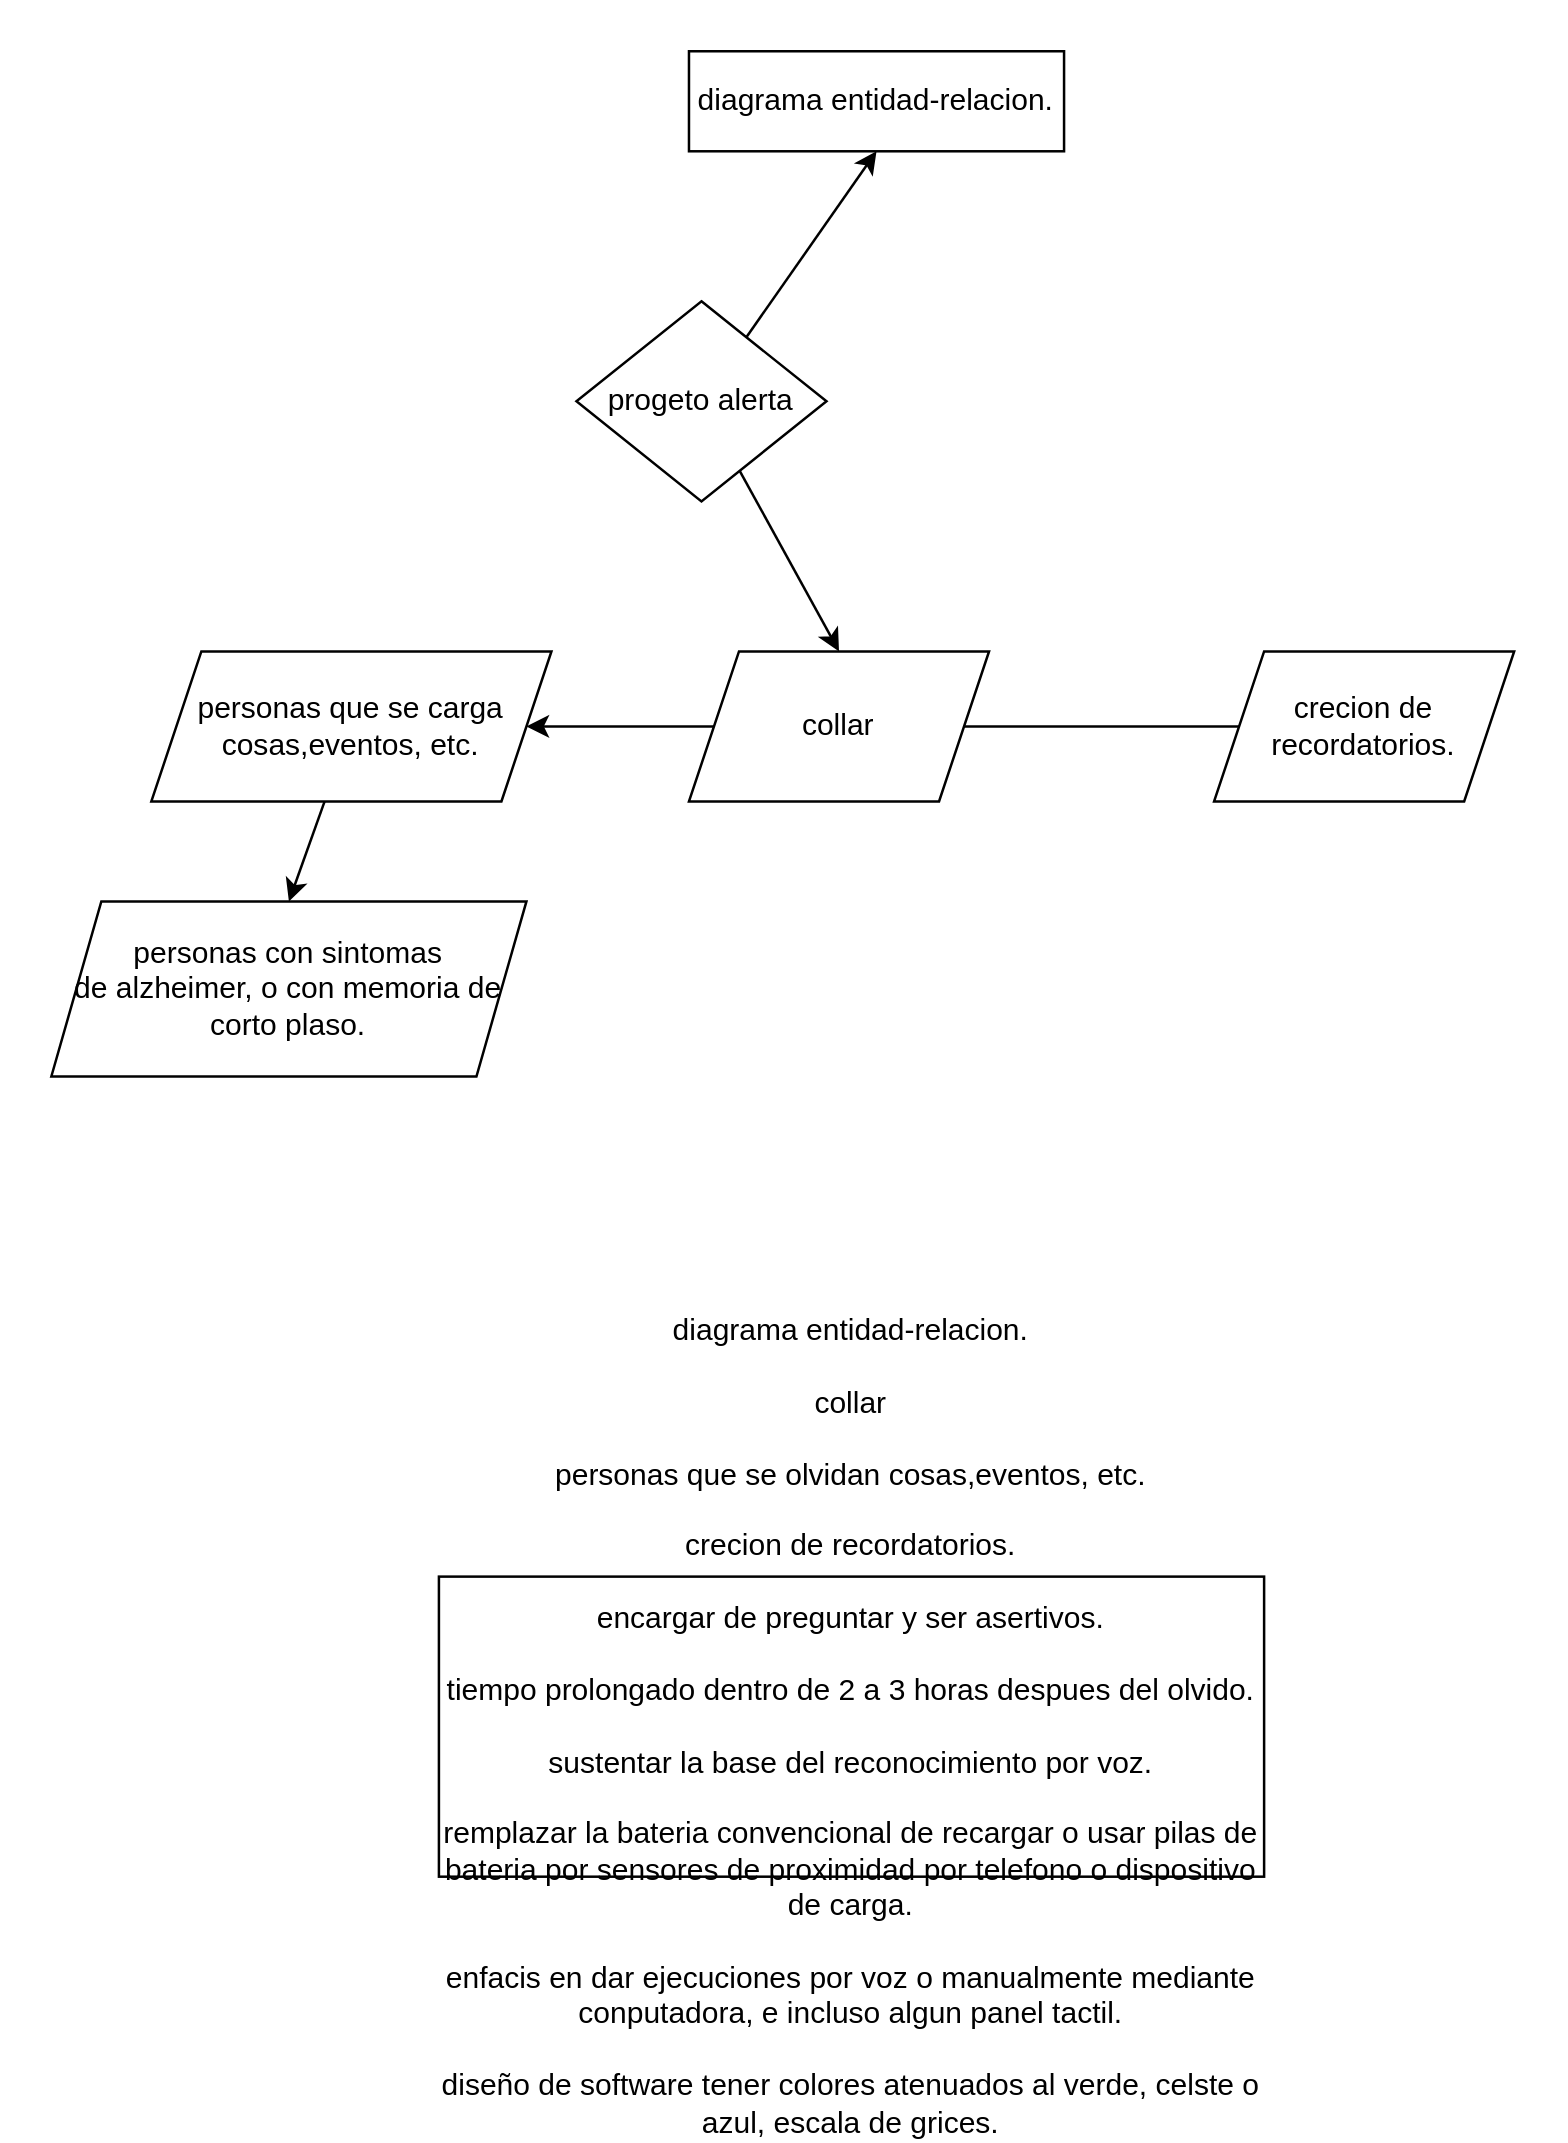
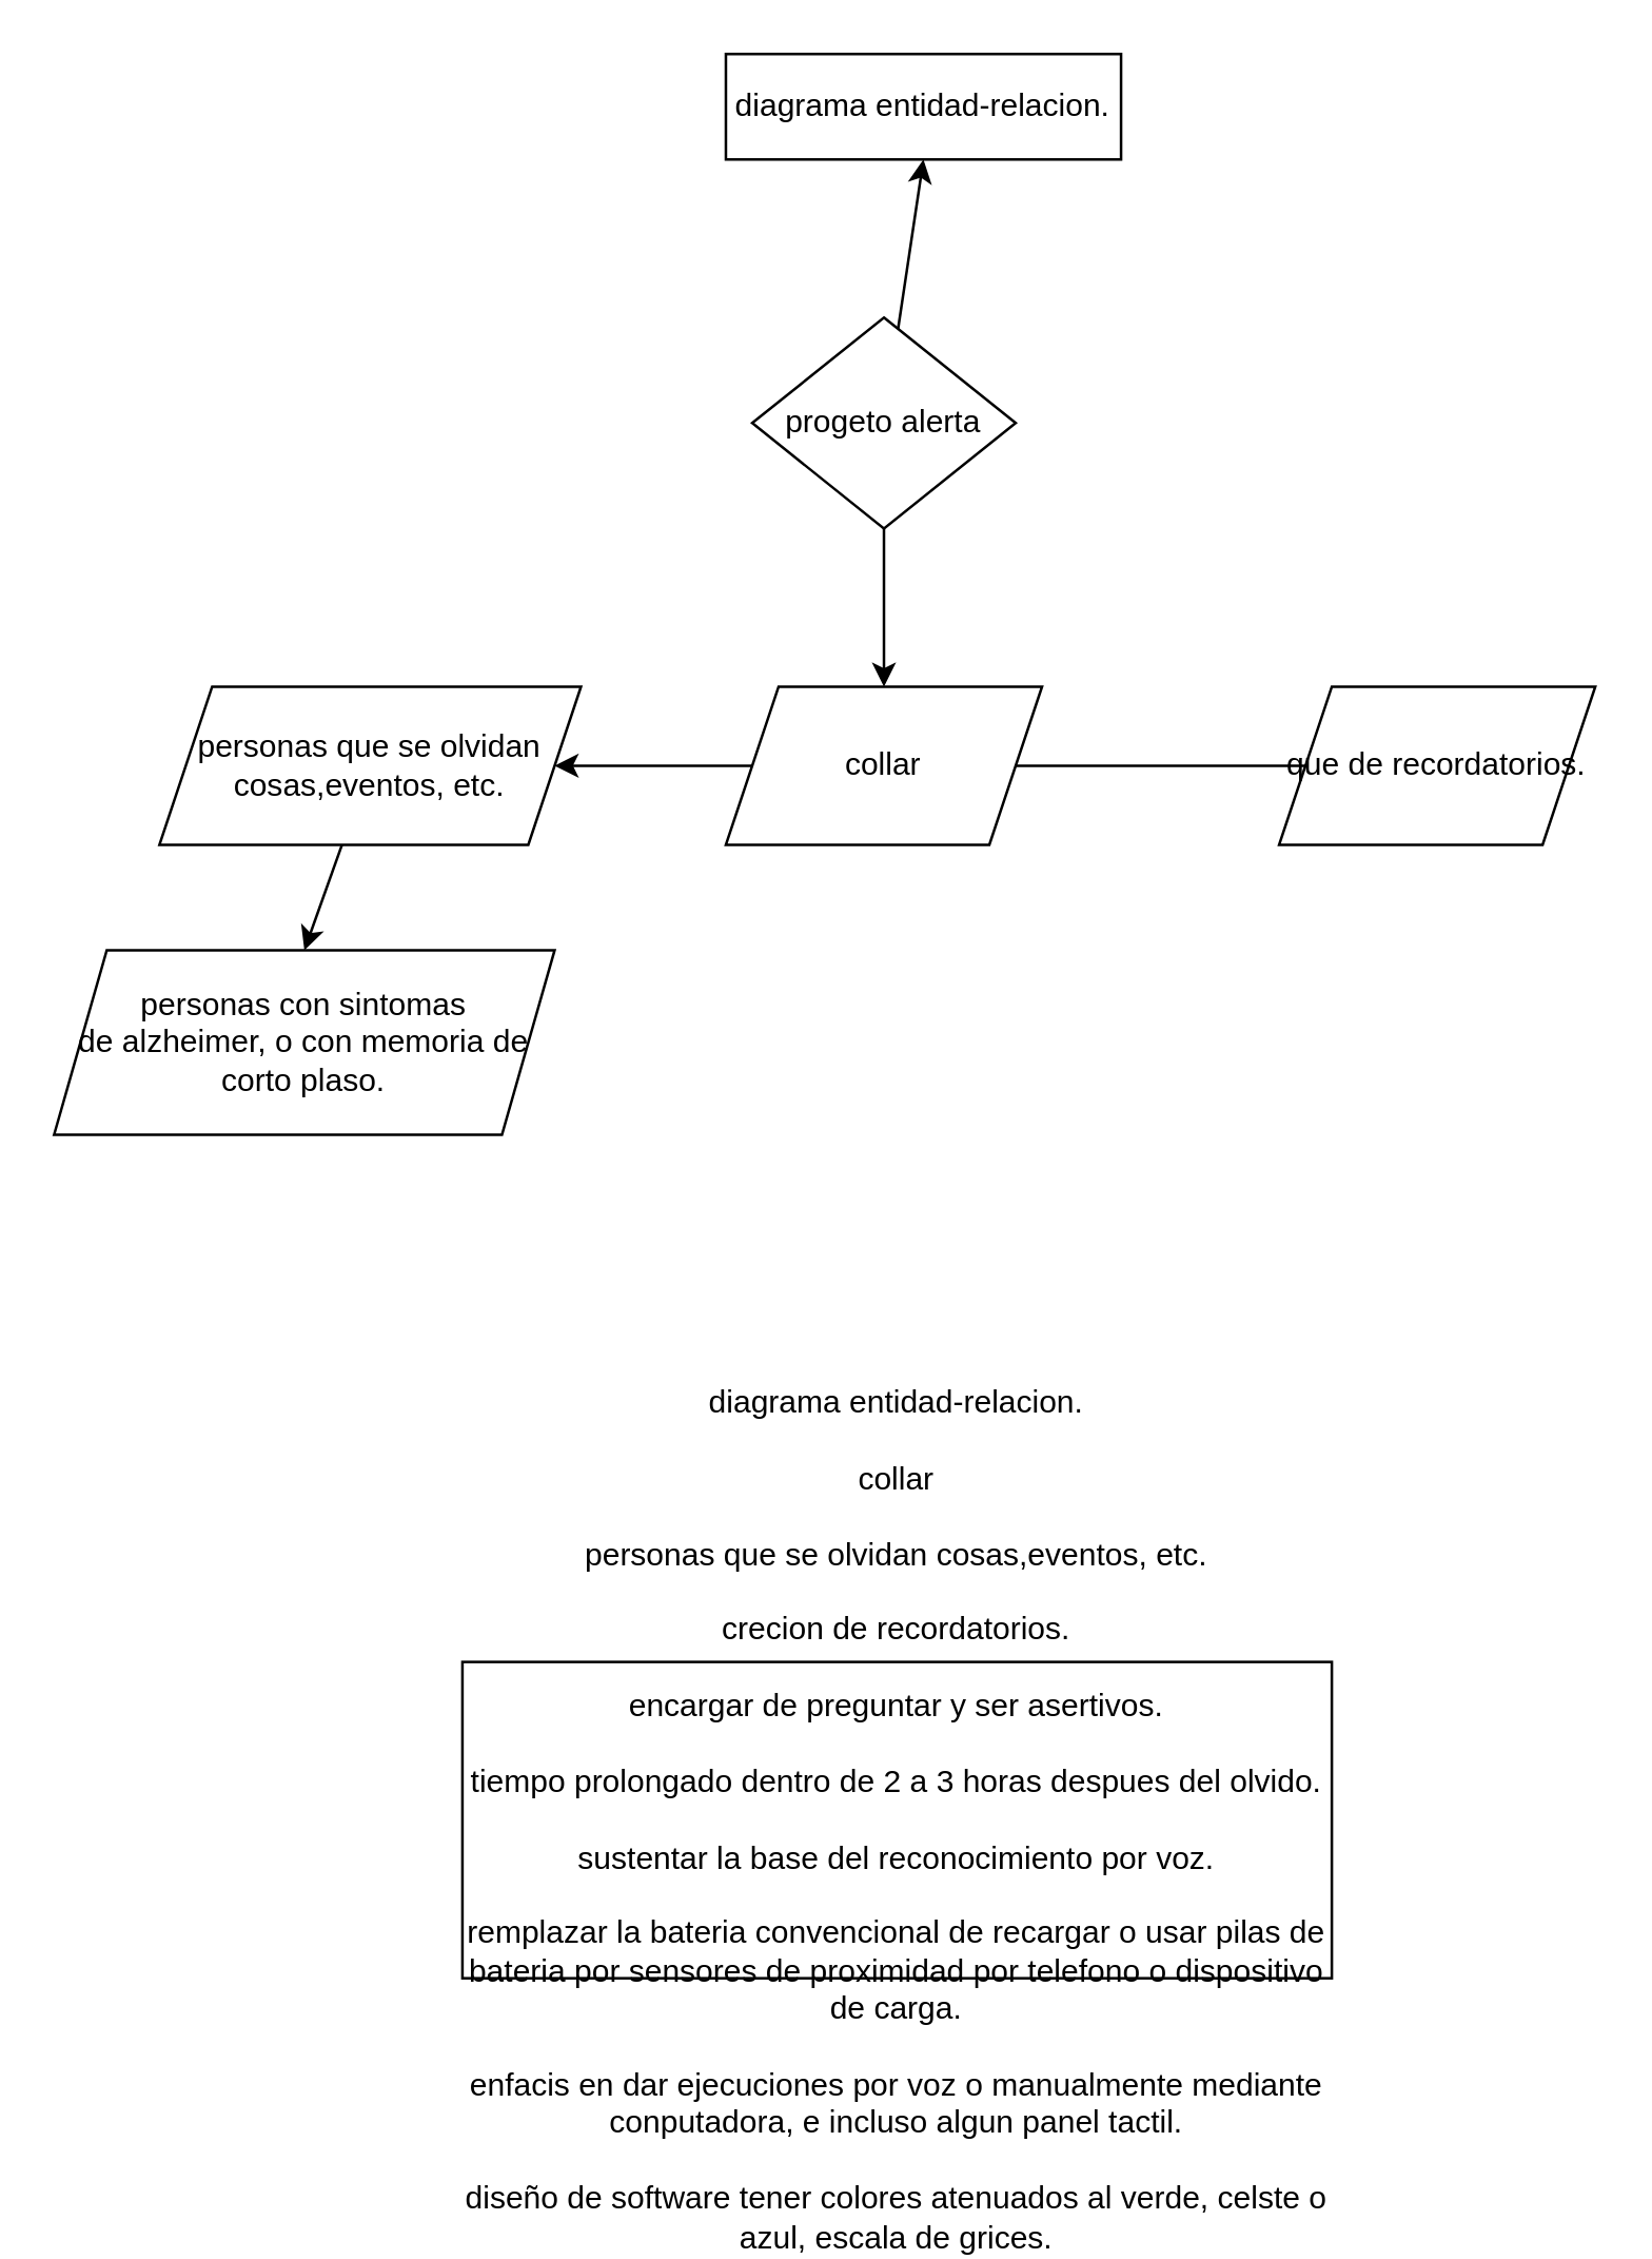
- <mxCell id="13" value="progeto alerta" style="rhombus;whiteSpace=wrap;html=1;" vertex="1" parent="1"><mxGeometry x="230" y="120" width="100" height="80" as="geometry" /></mxCell>
+ <mxCell id="13" value="progeto alerta" style="rhombus;whiteSpace=wrap;html=1;" vertex="1" parent="1"><mxGeometry x="285" y="120" width="100" height="80" as="geometry" /></mxCell>
- <mxCell id="8" value="personas que se carga cosas,eventos, etc." style="shape=parallelogram;perimeter=parallelogramPerimeter;whiteSpace=wrap;html=1;fixedSize=1;" vertex="1" parent="1"><mxGeometry x="60" y="260" width="160" height="60" as="geometry" /></mxCell>
+ <mxCell id="8" value="personas que se olvidan cosas,eventos, etc." style="shape=parallelogram;perimeter=parallelogramPerimeter;whiteSpace=wrap;html=1;fixedSize=1;" vertex="1" parent="1"><mxGeometry x="60" y="260" width="160" height="60" as="geometry" /></mxCell>
- <mxCell id="9" value="crecion de recordatorios." style="shape=parallelogram;perimeter=parallelogramPerimeter;whiteSpace=wrap;html=1;fixedSize=1;" vertex="1" parent="1"><mxGeometry x="485" y="260" width="120" height="60" as="geometry" /></mxCell>
+ <mxCell id="9" value="que de recordatorios." style="shape=parallelogram;perimeter=parallelogramPerimeter;whiteSpace=wrap;html=1;fixedSize=1;" vertex="1" parent="1"><mxGeometry x="485" y="260" width="120" height="60" as="geometry" /></mxCell>
